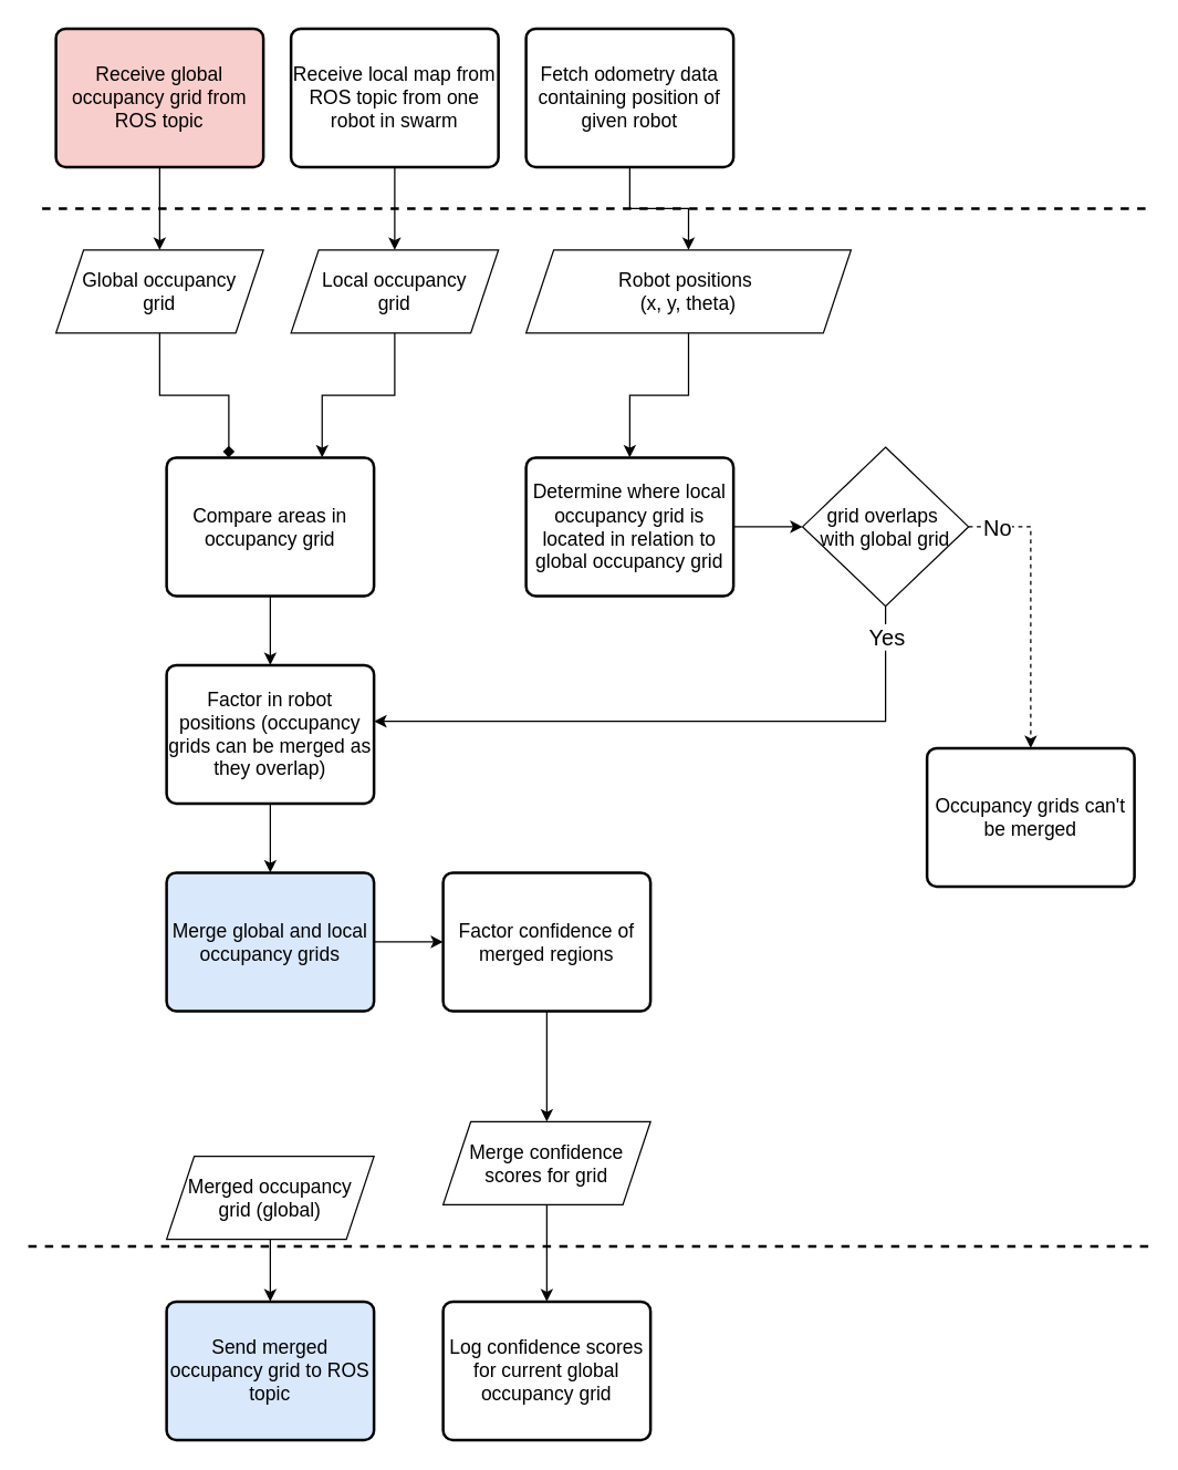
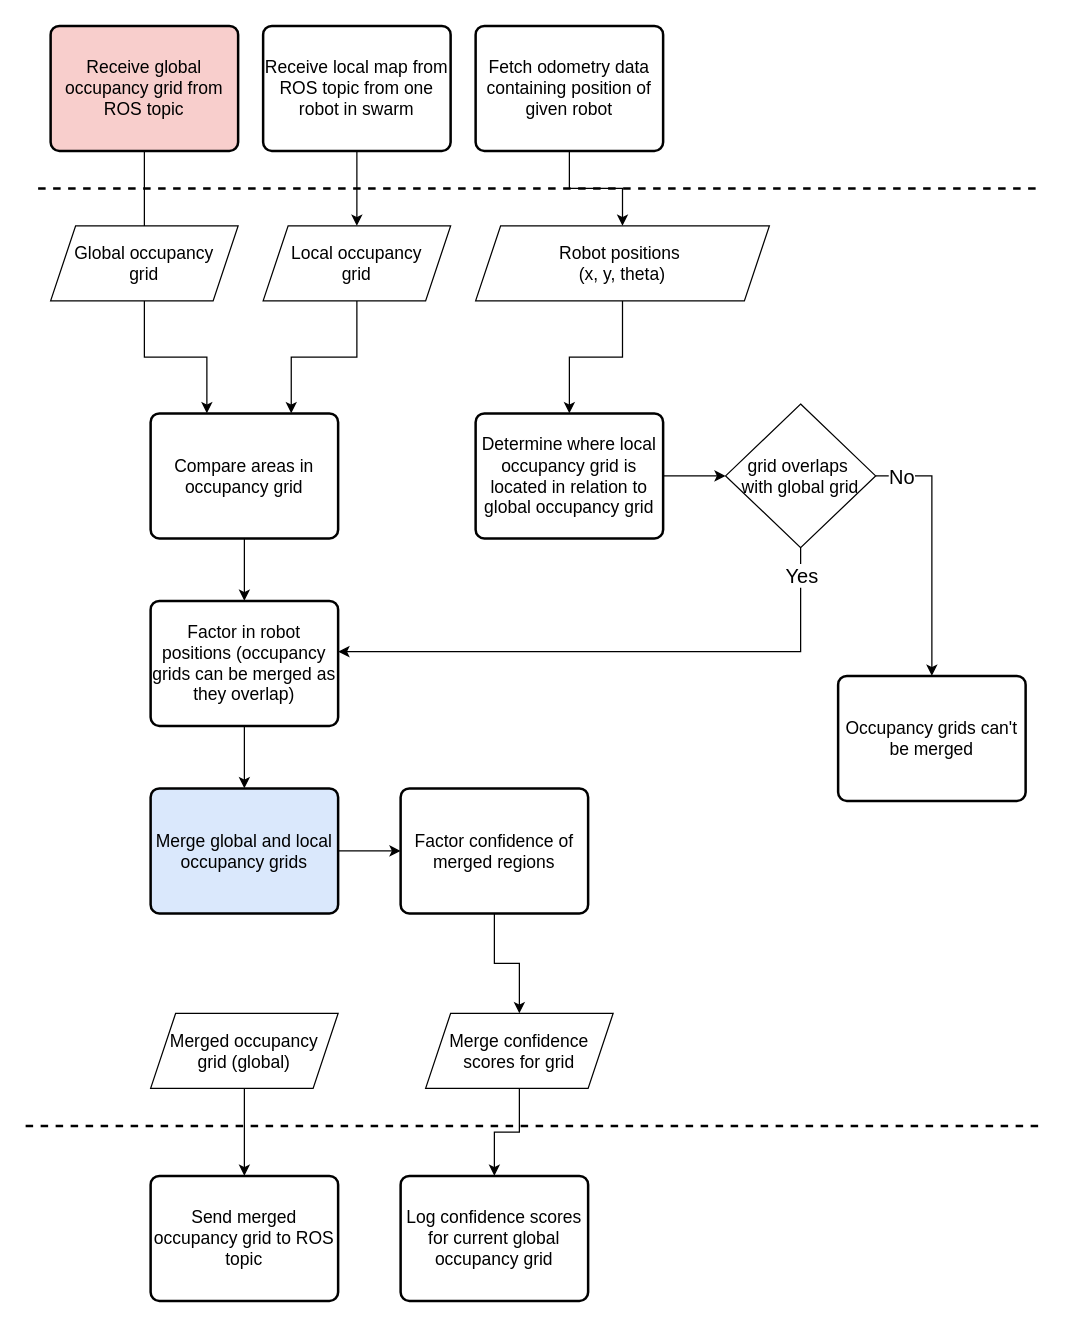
- <mxCell id="22" style="edgeStyle=orthogonalEdgeStyle;rounded=0;orthogonalLoop=1;jettySize=auto;html=1;" edge="1" parent="1" source="23" target="2"><mxGeometry relative="1" as="geometry" /></mxCell>
+ <mxCell id="22" style="edgeStyle=orthogonalEdgeStyle;rounded=0;orthogonalLoop=1;jettySize=auto;html=1;endArrow=none;" edge="1" parent="1" source="23" target="2"><mxGeometry relative="1" as="geometry" /></mxCell>
- <mxCell id="13" style="edgeStyle=orthogonalEdgeStyle;rounded=0;orthogonalLoop=1;jettySize=auto;html=1;entryX=0.3;entryY=0;entryDx=0;entryDy=0;entryPerimeter=0;endArrow=diamond;" edge="1" parent="1" source="2" target="12"><mxGeometry relative="1" as="geometry" /></mxCell>
+ <mxCell id="13" style="edgeStyle=orthogonalEdgeStyle;rounded=0;orthogonalLoop=1;jettySize=auto;html=1;entryX=0.3;entryY=0;entryDx=0;entryDy=0;entryPerimeter=0;" edge="1" parent="1" source="2" target="12"><mxGeometry relative="1" as="geometry" /></mxCell>
- <mxCell id="31" style="edgeStyle=orthogonalEdgeStyle;rounded=0;orthogonalLoop=1;jettySize=auto;html=1;dashed=1;" edge="1" parent="1" source="33" target="36"><mxGeometry relative="1" as="geometry"><Array as="points"><mxPoint x="745" y="380" /></Array></mxGeometry></mxCell>
+ <mxCell id="31" style="edgeStyle=orthogonalEdgeStyle;rounded=0;orthogonalLoop=1;jettySize=auto;html=1;" edge="1" parent="1" source="33" target="36"><mxGeometry relative="1" as="geometry"><Array as="points"><mxPoint x="745" y="380" /></Array></mxGeometry></mxCell>
- <mxCell id="10" value="&lt;font style=&quot;font-size: 14px;&quot;&gt;Merge confidence scores for grid&lt;/font&gt;" style="shape=parallelogram;perimeter=parallelogramPerimeter;whiteSpace=wrap;html=1;fixedSize=1;" parent="1" vertex="1"><mxGeometry x="320" y="810" width="150" height="60" as="geometry" /></mxCell>
+ <mxCell id="10" value="&lt;font style=&quot;font-size: 14px;&quot;&gt;Merge confidence scores for grid&lt;/font&gt;" style="shape=parallelogram;perimeter=parallelogramPerimeter;whiteSpace=wrap;html=1;fixedSize=1;" parent="1" vertex="1"><mxGeometry x="340" y="810" width="150" height="60" as="geometry" /></mxCell>
- <mxCell id="8" value="&lt;div&gt;&lt;font style=&quot;font-size: 14px;&quot;&gt;Merged occupancy&lt;/font&gt;&lt;/div&gt;&lt;div&gt;&lt;font style=&quot;font-size: 14px;&quot;&gt;grid (global)&lt;/font&gt;&lt;/div&gt;" style="shape=parallelogram;perimeter=parallelogramPerimeter;whiteSpace=wrap;html=1;fixedSize=1;" parent="1" vertex="1"><mxGeometry x="120" y="835" width="150" height="60" as="geometry" /></mxCell>
+ <mxCell id="8" value="&lt;div&gt;&lt;font style=&quot;font-size: 14px;&quot;&gt;Merged occupancy&lt;/font&gt;&lt;/div&gt;&lt;div&gt;&lt;font style=&quot;font-size: 14px;&quot;&gt;grid (global)&lt;/font&gt;&lt;/div&gt;" style="shape=parallelogram;perimeter=parallelogramPerimeter;whiteSpace=wrap;html=1;fixedSize=1;" parent="1" vertex="1"><mxGeometry x="120" y="810" width="150" height="60" as="geometry" /></mxCell>
- <mxCell id="21" value="&lt;font style=&quot;font-size: 14px;&quot;&gt;Send merged occupancy grid to ROS topic&lt;/font&gt;" style="rounded=1;whiteSpace=wrap;html=1;absoluteArcSize=1;arcSize=14;strokeWidth=2;fillColor=#dae8fc;" vertex="1" parent="1"><mxGeometry x="120" y="940" width="150" height="100" as="geometry" /></mxCell>
+ <mxCell id="21" value="&lt;font style=&quot;font-size: 14px;&quot;&gt;Send merged occupancy grid to ROS topic&lt;/font&gt;" style="rounded=1;whiteSpace=wrap;html=1;absoluteArcSize=1;arcSize=14;strokeWidth=2;" vertex="1" parent="1"><mxGeometry x="120" y="940" width="150" height="100" as="geometry" /></mxCell>
